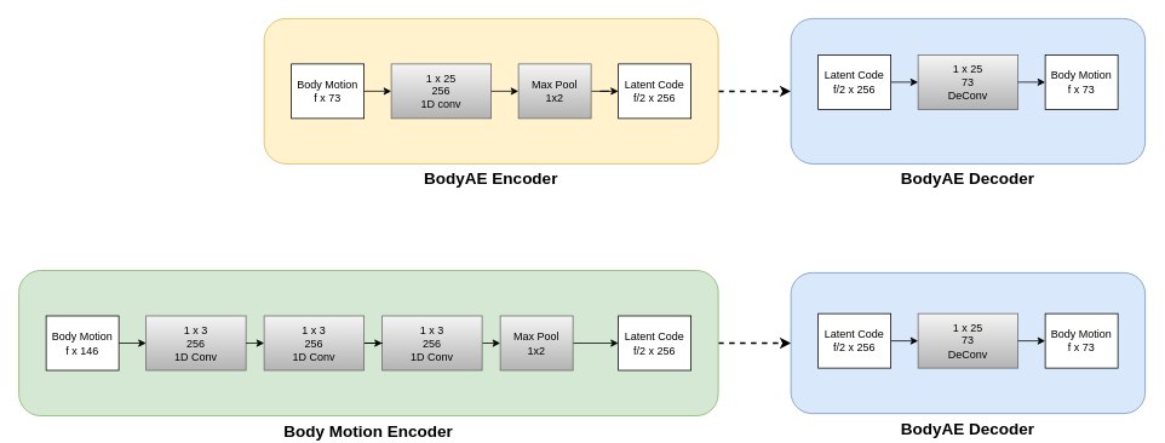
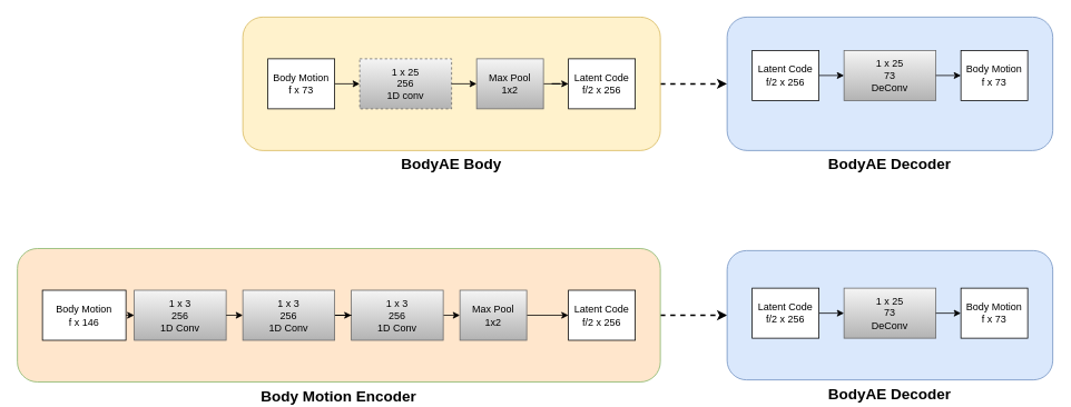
- <mxCell id="4" value="&lt;div&gt;1 x 25&lt;/div&gt;&lt;div&gt;256&lt;/div&gt;&lt;div&gt;1D conv&lt;br&gt;&lt;/div&gt;" style="rounded=0;whiteSpace=wrap;html=1;gradientColor=#b3b3b3;fillColor=#f5f5f5;strokeColor=#666666;" vertex="1" parent="1"><mxGeometry x="430" y="70" width="110" height="60" as="geometry" /></mxCell>
+ <mxCell id="4" value="&lt;div&gt;1 x 25&lt;/div&gt;&lt;div&gt;256&lt;/div&gt;&lt;div&gt;1D conv&lt;br&gt;&lt;/div&gt;" style="rounded=0;whiteSpace=wrap;html=1;gradientColor=#b3b3b3;fillColor=#f5f5f5;strokeColor=#666666;dashed=1;" vertex="1" parent="1"><mxGeometry x="430" y="70" width="110" height="60" as="geometry" /></mxCell>
- <mxCell id="3" value="&lt;b&gt;BodyAE Encoder&lt;br&gt;&lt;/b&gt;" style="rounded=1;whiteSpace=wrap;html=1;fillColor=#fff2cc;strokeColor=#d6b656;labelPosition=center;verticalLabelPosition=bottom;align=center;verticalAlign=top;fontSize=18;" vertex="1" parent="1"><mxGeometry x="290" y="20" width="500" height="160" as="geometry" /></mxCell>
+ <mxCell id="3" value="&lt;b&gt;BodyAE Body&lt;br&gt;&lt;/b&gt;" style="rounded=1;whiteSpace=wrap;html=1;fillColor=#fff2cc;strokeColor=#d6b656;labelPosition=center;verticalLabelPosition=bottom;align=center;verticalAlign=top;fontSize=18;" vertex="1" parent="1"><mxGeometry x="290" y="20" width="500" height="160" as="geometry" /></mxCell>
- <mxCell id="23" value="&lt;div&gt;Body Motion&lt;/div&gt;&lt;div&gt;f x 146&lt;br&gt;&lt;/div&gt;" style="rounded=0;whiteSpace=wrap;html=1;" vertex="1" parent="1"><mxGeometry x="50" y="347.5" width="80" height="60" as="geometry" /></mxCell>
+ <mxCell id="23" value="&lt;div&gt;Body Motion&lt;/div&gt;&lt;div&gt;f x 146&lt;br&gt;&lt;/div&gt;" style="rounded=0;whiteSpace=wrap;html=1;" vertex="1" parent="1"><mxGeometry x="50" y="347.5" width="100" height="60" as="geometry" /></mxCell>
- <mxCell id="18" value="&lt;b&gt;Body Motion Encoder&lt;br&gt;&lt;/b&gt;" style="rounded=1;whiteSpace=wrap;html=1;fillColor=#d5e8d4;strokeColor=#82b366;labelPosition=center;verticalLabelPosition=bottom;align=center;verticalAlign=top;fontSize=18;" vertex="1" parent="1"><mxGeometry x="20" y="297.5" width="770" height="160" as="geometry" /></mxCell>
+ <mxCell id="18" value="&lt;b&gt;Body Motion Encoder&lt;br&gt;&lt;/b&gt;" style="rounded=1;whiteSpace=wrap;html=1;fillColor=#ffe6cc;strokeColor=#82b366;labelPosition=center;verticalLabelPosition=bottom;align=center;verticalAlign=top;fontSize=18;" vertex="1" parent="1"><mxGeometry x="20" y="297.5" width="770" height="160" as="geometry" /></mxCell>
